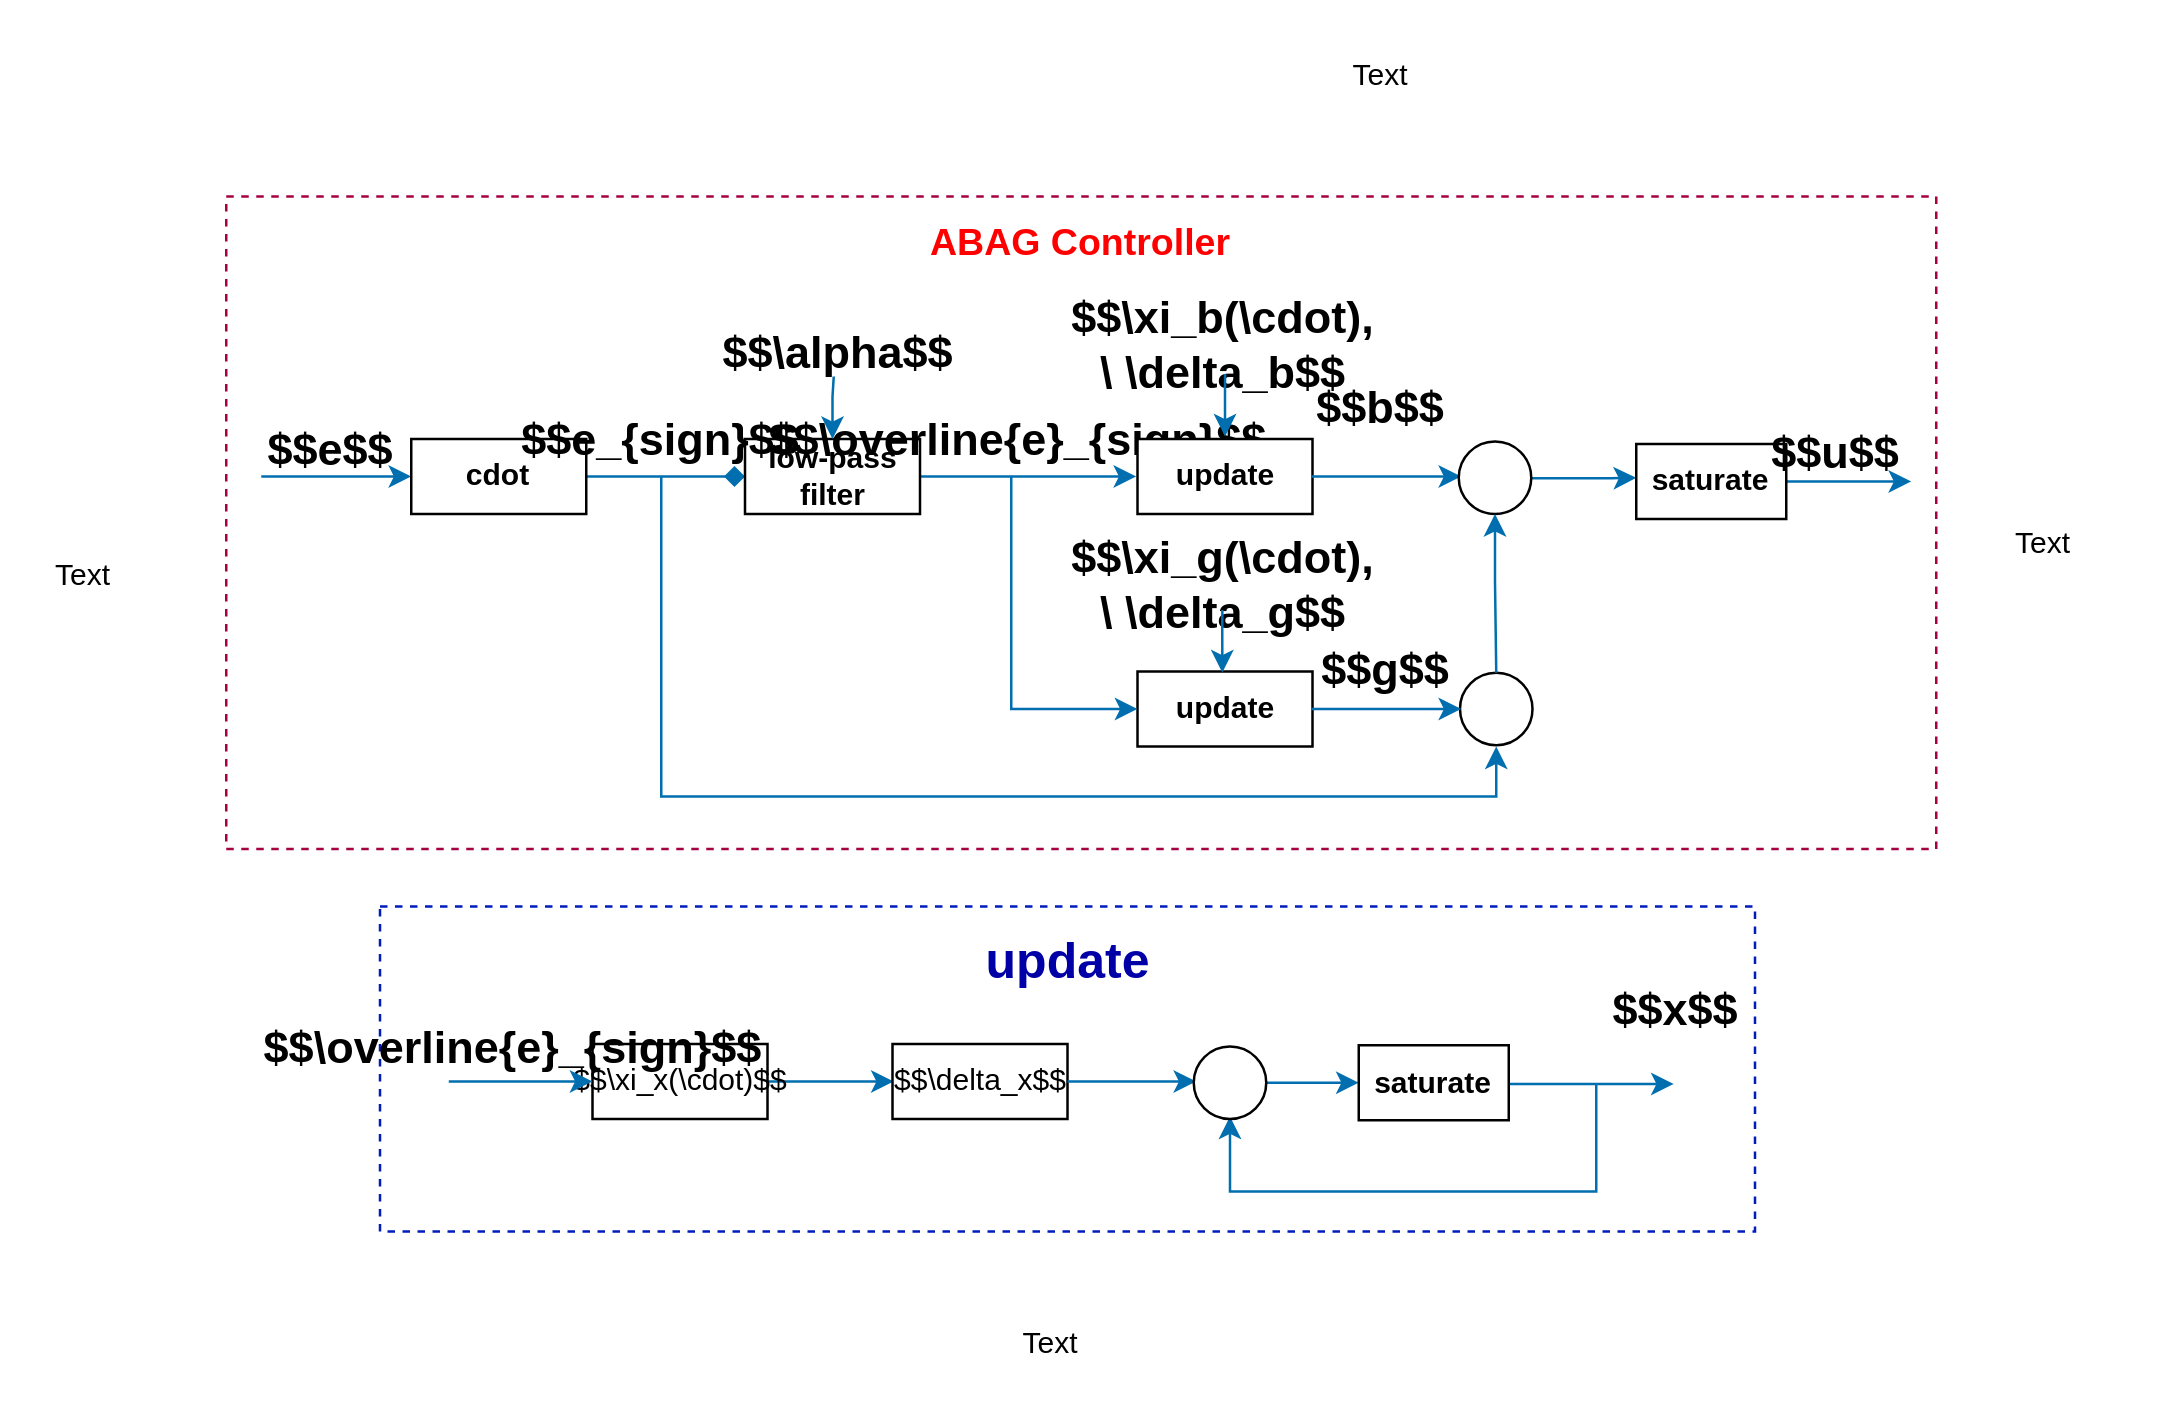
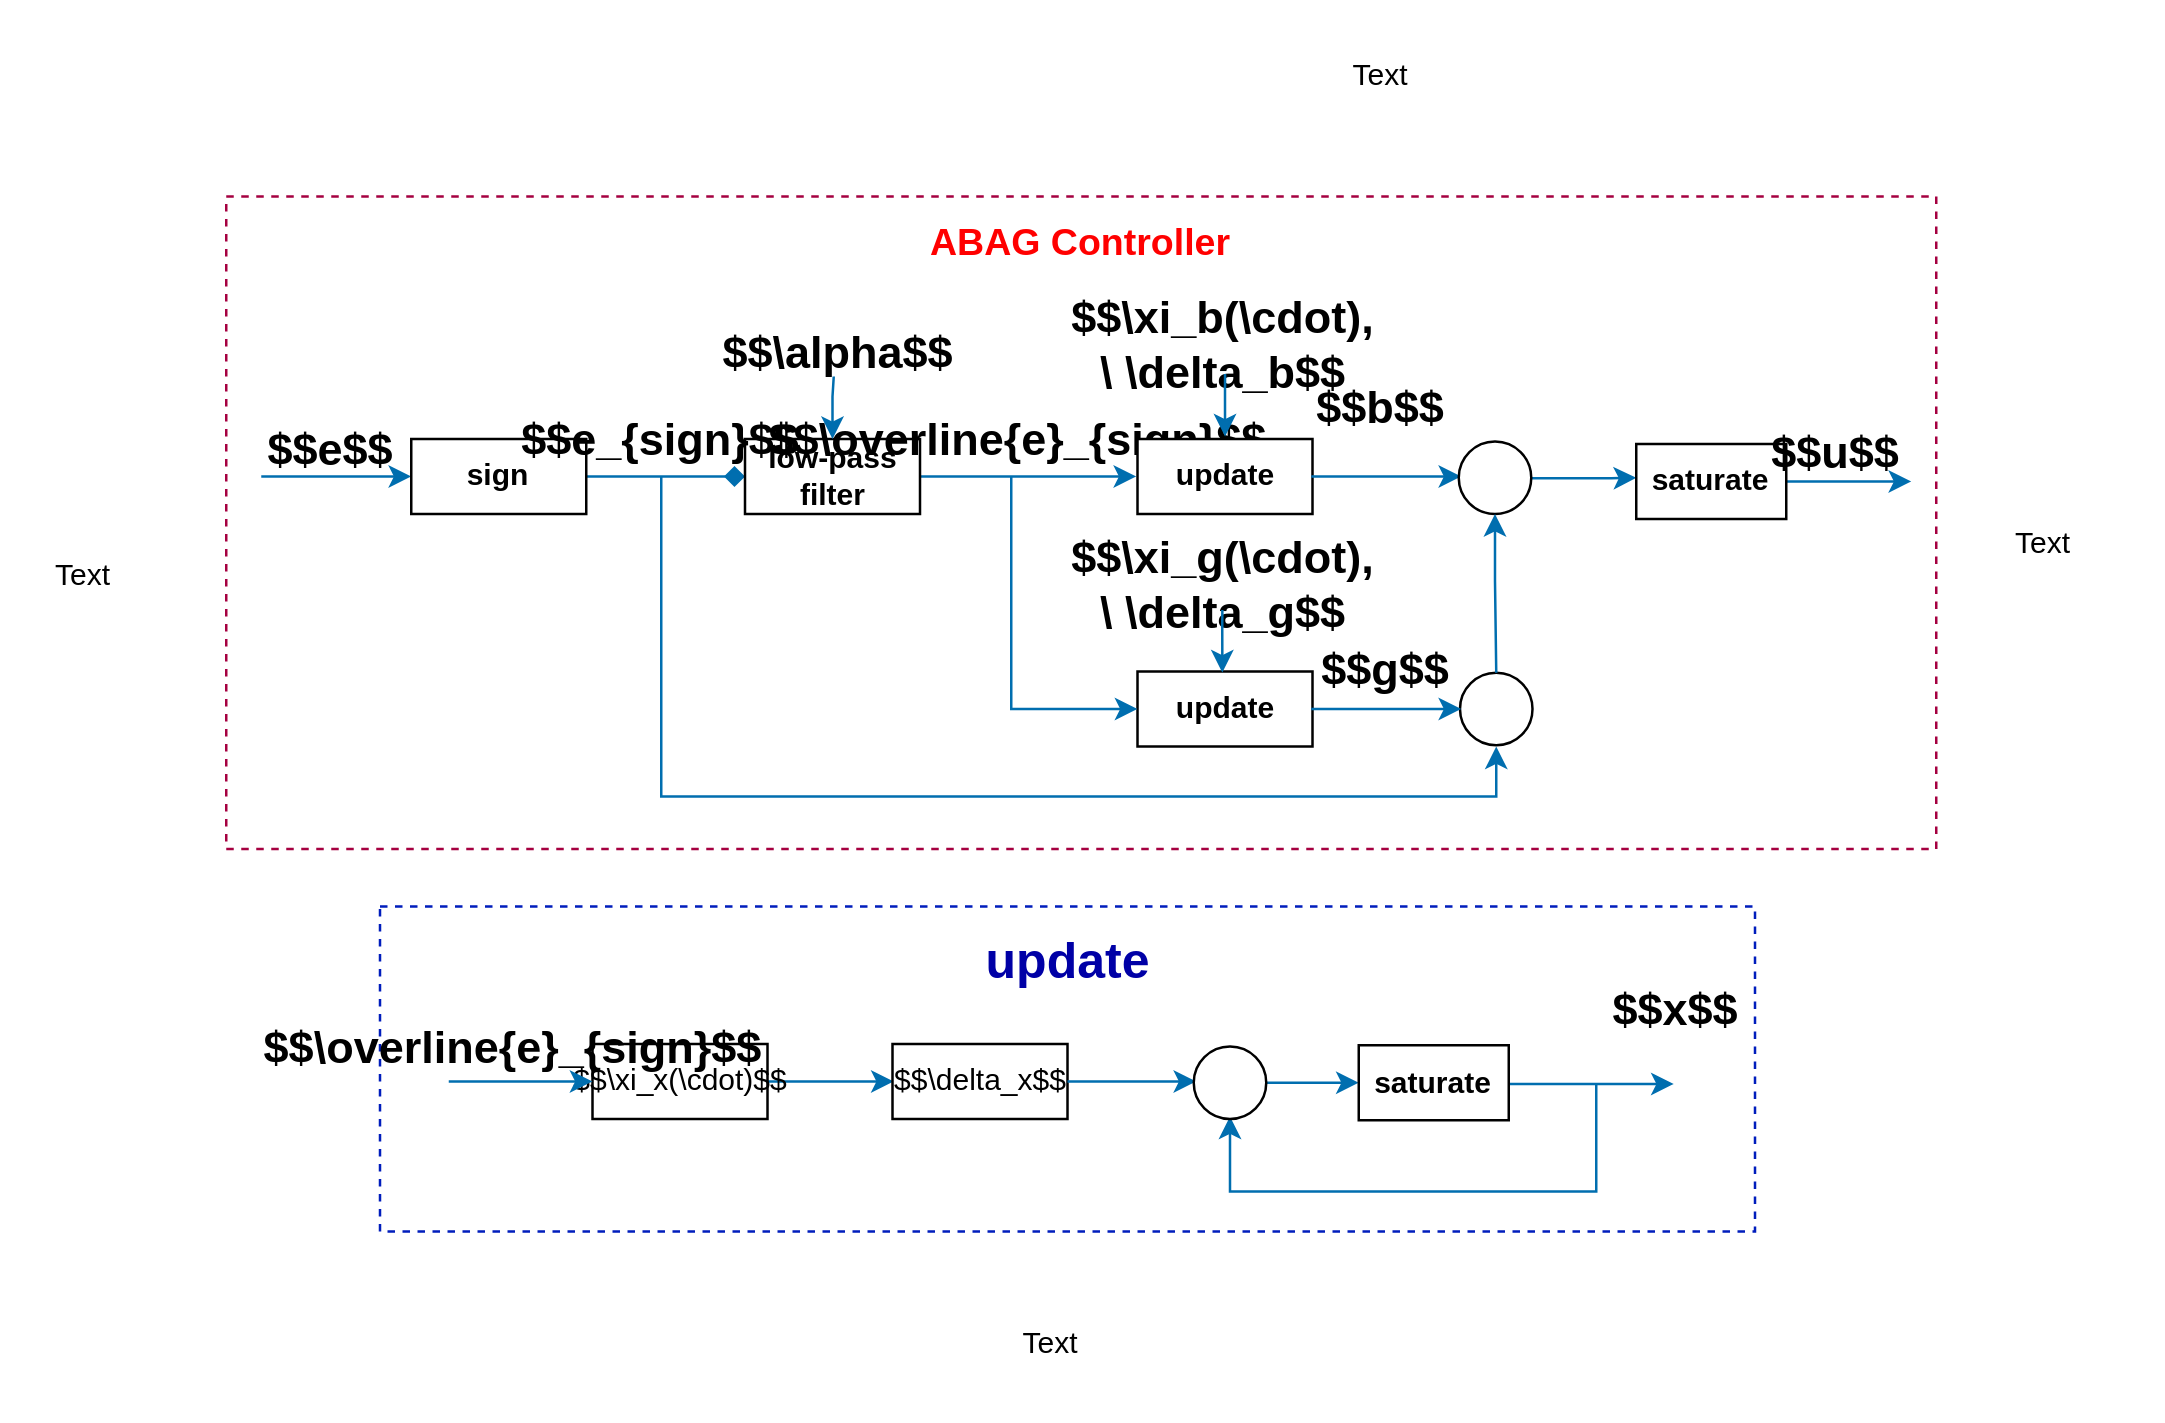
- <mxCell id="6" value="&lt;b&gt;cdot&lt;/b&gt;" style="rounded=0;whiteSpace=wrap;html=1;" parent="1" vertex="1"><mxGeometry x="164" y="175" width="70" height="30" as="geometry" /></mxCell>
+ <mxCell id="6" value="&lt;b&gt;sign&lt;/b&gt;" style="rounded=0;whiteSpace=wrap;html=1;" parent="1" vertex="1"><mxGeometry x="164" y="175" width="70" height="30" as="geometry" /></mxCell>
